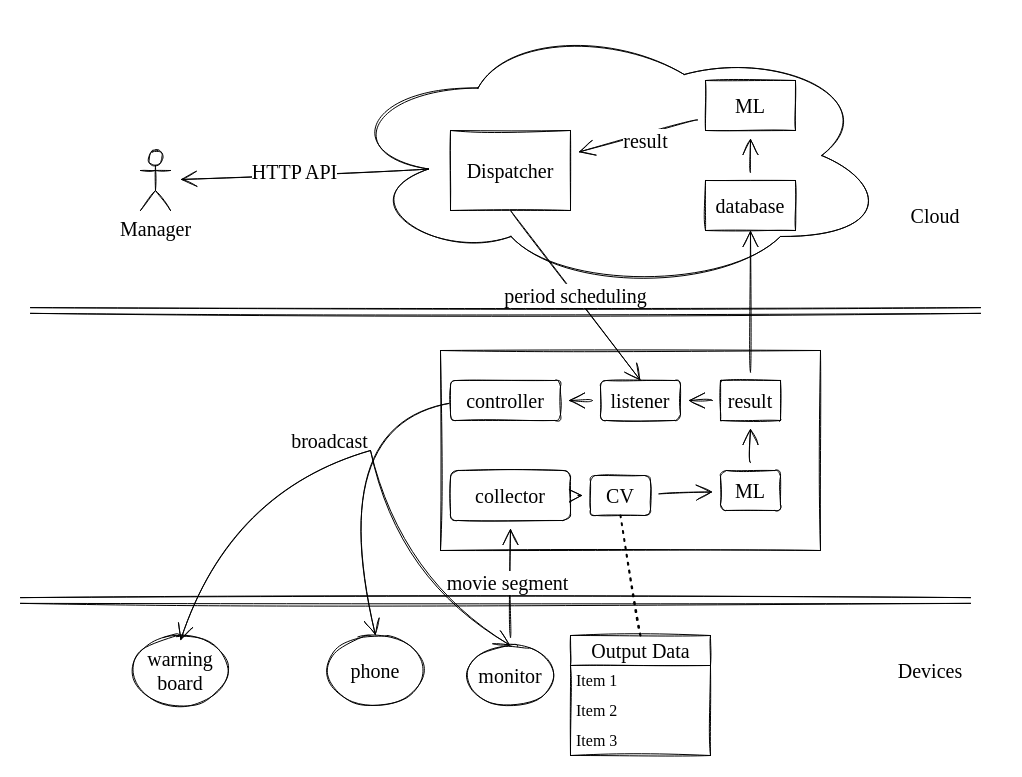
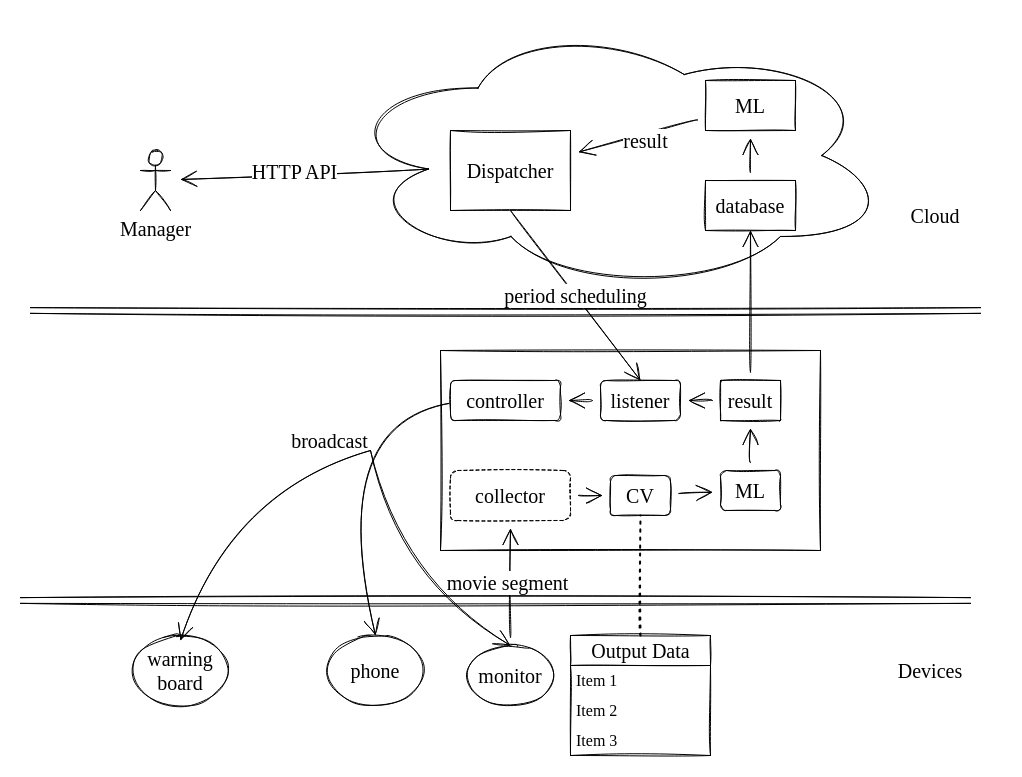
- <mxCell id="7" value="collector" style="rounded=1;whiteSpace=wrap;html=1;sketch=1;hachureGap=4;pointerEvents=0;fontFamily=Architects Daughter;fontSource=https%3A%2F%2Ffonts.googleapis.com%2Fcss%3Ffamily%3DArchitects%2BDaughter;fontSize=20;" parent="1" vertex="1"><mxGeometry x="450" y="470" width="120" height="50" as="geometry" /></mxCell>
+ <mxCell id="7" value="collector" style="rounded=1;whiteSpace=wrap;html=1;sketch=1;hachureGap=4;pointerEvents=0;fontFamily=Architects Daughter;fontSource=https%3A%2F%2Ffonts.googleapis.com%2Fcss%3Ffamily%3DArchitects%2BDaughter;fontSize=20;dashed=1;" parent="1" vertex="1"><mxGeometry x="450" y="470" width="120" height="50" as="geometry" /></mxCell>
- <mxCell id="9" value="CV" style="rounded=1;whiteSpace=wrap;html=1;sketch=1;hachureGap=4;pointerEvents=0;fontFamily=Architects Daughter;fontSource=https%3A%2F%2Ffonts.googleapis.com%2Fcss%3Ffamily%3DArchitects%2BDaughter;fontSize=20;" parent="1" vertex="1"><mxGeometry x="590" y="475" width="60" height="40" as="geometry" /></mxCell>
+ <mxCell id="9" value="CV" style="rounded=1;whiteSpace=wrap;html=1;sketch=1;hachureGap=4;pointerEvents=0;fontFamily=Architects Daughter;fontSource=https%3A%2F%2Ffonts.googleapis.com%2Fcss%3Ffamily%3DArchitects%2BDaughter;fontSize=20;" parent="1" vertex="1"><mxGeometry x="610" y="475" width="60" height="40" as="geometry" /></mxCell>
